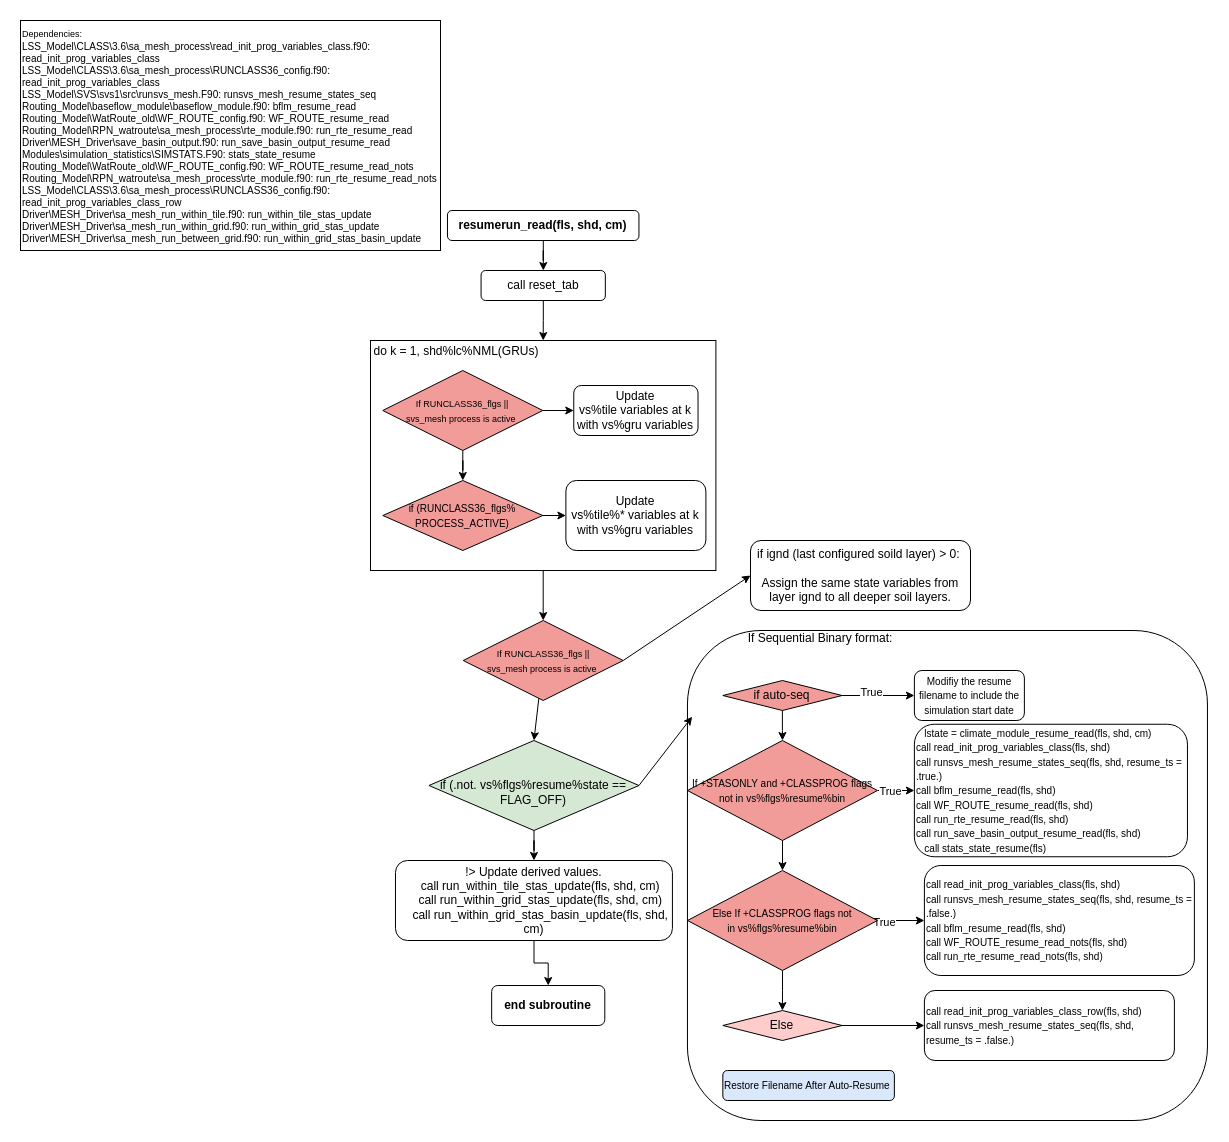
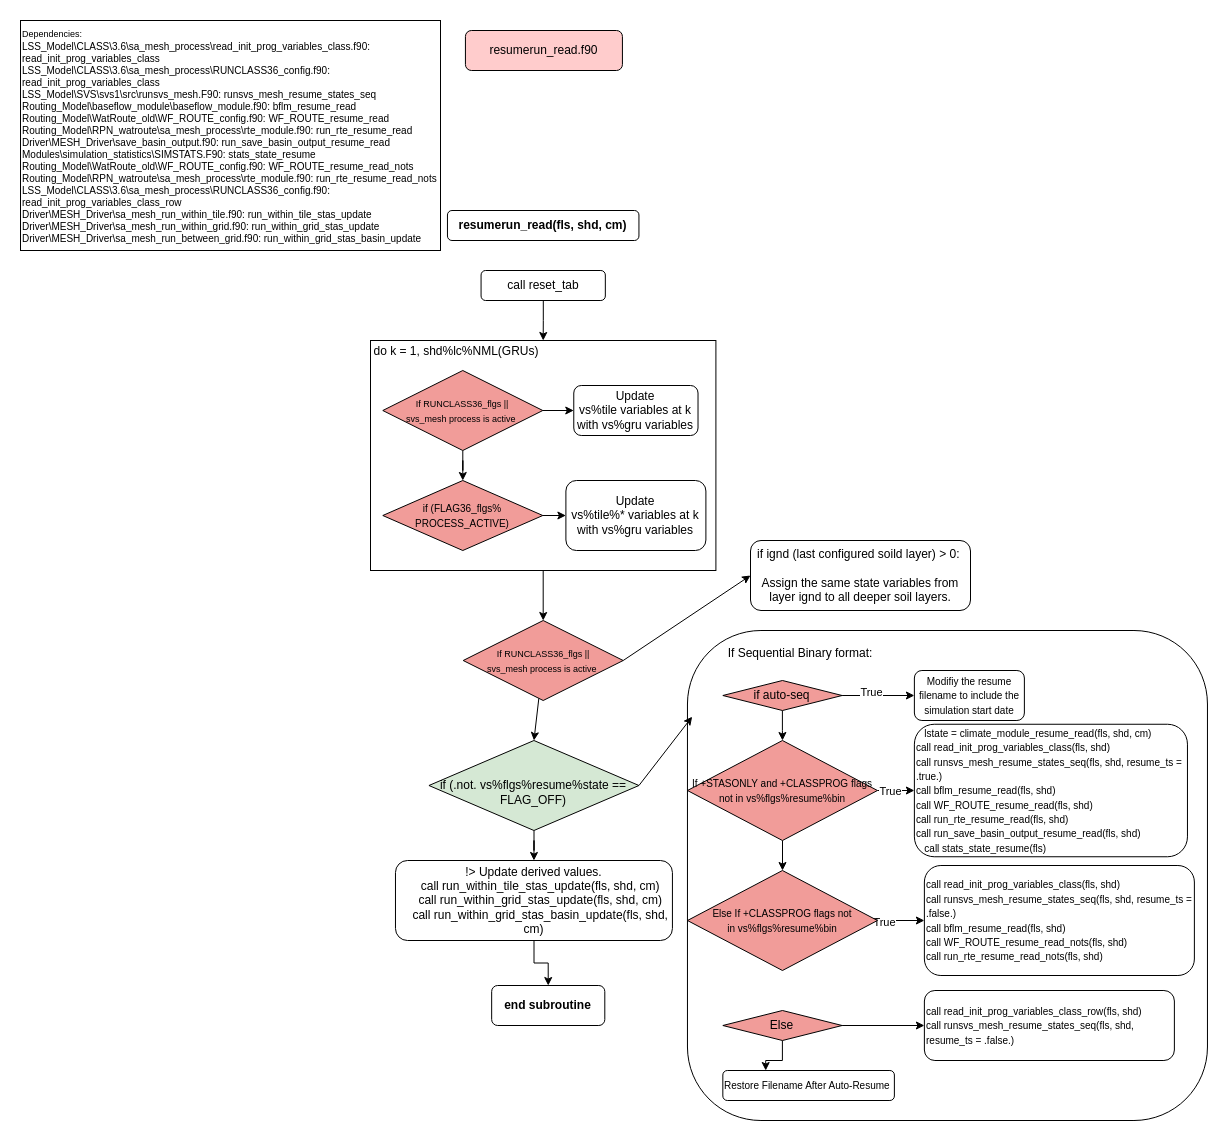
+ <mxCell id="2" value="resumerun_read.f90" style="rounded=1;whiteSpace=wrap;html=1;fillColor=#FFCCCC;" vertex="1" parent="1"><mxGeometry x="464.93" y="30" width="157" height="40" as="geometry" /></mxCell>
- <mxCell id="4" value="" style="edgeStyle=orthogonalEdgeStyle;rounded=0;orthogonalLoop=1;jettySize=auto;html=1;" edge="1" parent="1" source="5" target="6"><mxGeometry relative="1" as="geometry" /></mxCell>
- <mxCell id="15" value="&lt;font size=&quot;1&quot;&gt;if (RUNCLASS36_flgs% PROCESS_ACTIVE)&lt;/font&gt;" style="rhombus;whiteSpace=wrap;html=1;fillColor=#F19C99;" vertex="1" parent="1"><mxGeometry x="382.29" y="480" width="160" height="70" as="geometry" /></mxCell>
+ <mxCell id="15" value="&lt;font size=&quot;1&quot;&gt;if (FLAG36_flgs% PROCESS_ACTIVE)&lt;/font&gt;" style="rhombus;whiteSpace=wrap;html=1;fillColor=#F19C99;" vertex="1" parent="1"><mxGeometry x="382.29" y="480" width="160" height="70" as="geometry" /></mxCell>
- <mxCell id="26" value="If Sequential Binary format:&lt;div&gt;&lt;br&gt;&lt;/div&gt;" style="text;html=1;align=center;verticalAlign=middle;whiteSpace=wrap;rounded=0;container=0;" vertex="1" parent="24"><mxGeometry x="47.5" y="5" width="172.29" height="20" as="geometry" /></mxCell>
+ <mxCell id="26" value="If Sequential Binary format:&lt;div&gt;&lt;br&gt;&lt;/div&gt;" style="text;html=1;align=center;verticalAlign=middle;whiteSpace=wrap;rounded=0;container=0;" vertex="1" parent="24"><mxGeometry x="27.5" y="20" width="172.29" height="20" as="geometry" /></mxCell>
- <mxCell id="39" style="edgeStyle=orthogonalEdgeStyle;rounded=0;orthogonalLoop=1;jettySize=auto;html=1;" edge="1" parent="24" source="40" target="45"><mxGeometry relative="1" as="geometry" /></mxCell>
- <mxCell id="45" value="Else" style="rhombus;whiteSpace=wrap;html=1;fillColor=#ffcccc;container=0;" vertex="1" parent="24"><mxGeometry x="35.37" y="380" width="119.26" height="30" as="geometry" /></mxCell>
+ <mxCell id="45" value="Else" style="rhombus;whiteSpace=wrap;html=1;fillColor=#F19C99;container=0;" vertex="1" parent="24"><mxGeometry x="35.37" y="380" width="119.26" height="30" as="geometry" /></mxCell>
+ <mxCell id="44" value="" style="edgeStyle=orthogonalEdgeStyle;rounded=0;orthogonalLoop=1;jettySize=auto;html=1;entryX=0.25;entryY=0;entryDx=0;entryDy=0;" edge="1" parent="24" source="45" target="46"><mxGeometry relative="1" as="geometry"><mxPoint x="95.33" y="430" as="targetPoint" /></mxGeometry></mxCell>
- <mxCell id="46" value="&lt;span style=&quot;font-size: 10px; font-weight: 400;&quot;&gt;Restore Filename After Auto-Resume&lt;/span&gt;" style="whiteSpace=wrap;html=1;rounded=1;fontStyle=1;align=left;container=0;fillColor=#dae8fc;" vertex="1" parent="24"><mxGeometry x="35.37" y="440" width="171.56" height="30" as="geometry" /></mxCell>
+ <mxCell id="46" value="&lt;span style=&quot;font-size: 10px; font-weight: 400;&quot;&gt;Restore Filename After Auto-Resume&lt;/span&gt;" style="whiteSpace=wrap;html=1;rounded=1;fontStyle=1;align=left;container=0;" vertex="1" parent="24"><mxGeometry x="35.37" y="440" width="171.56" height="30" as="geometry" /></mxCell>
